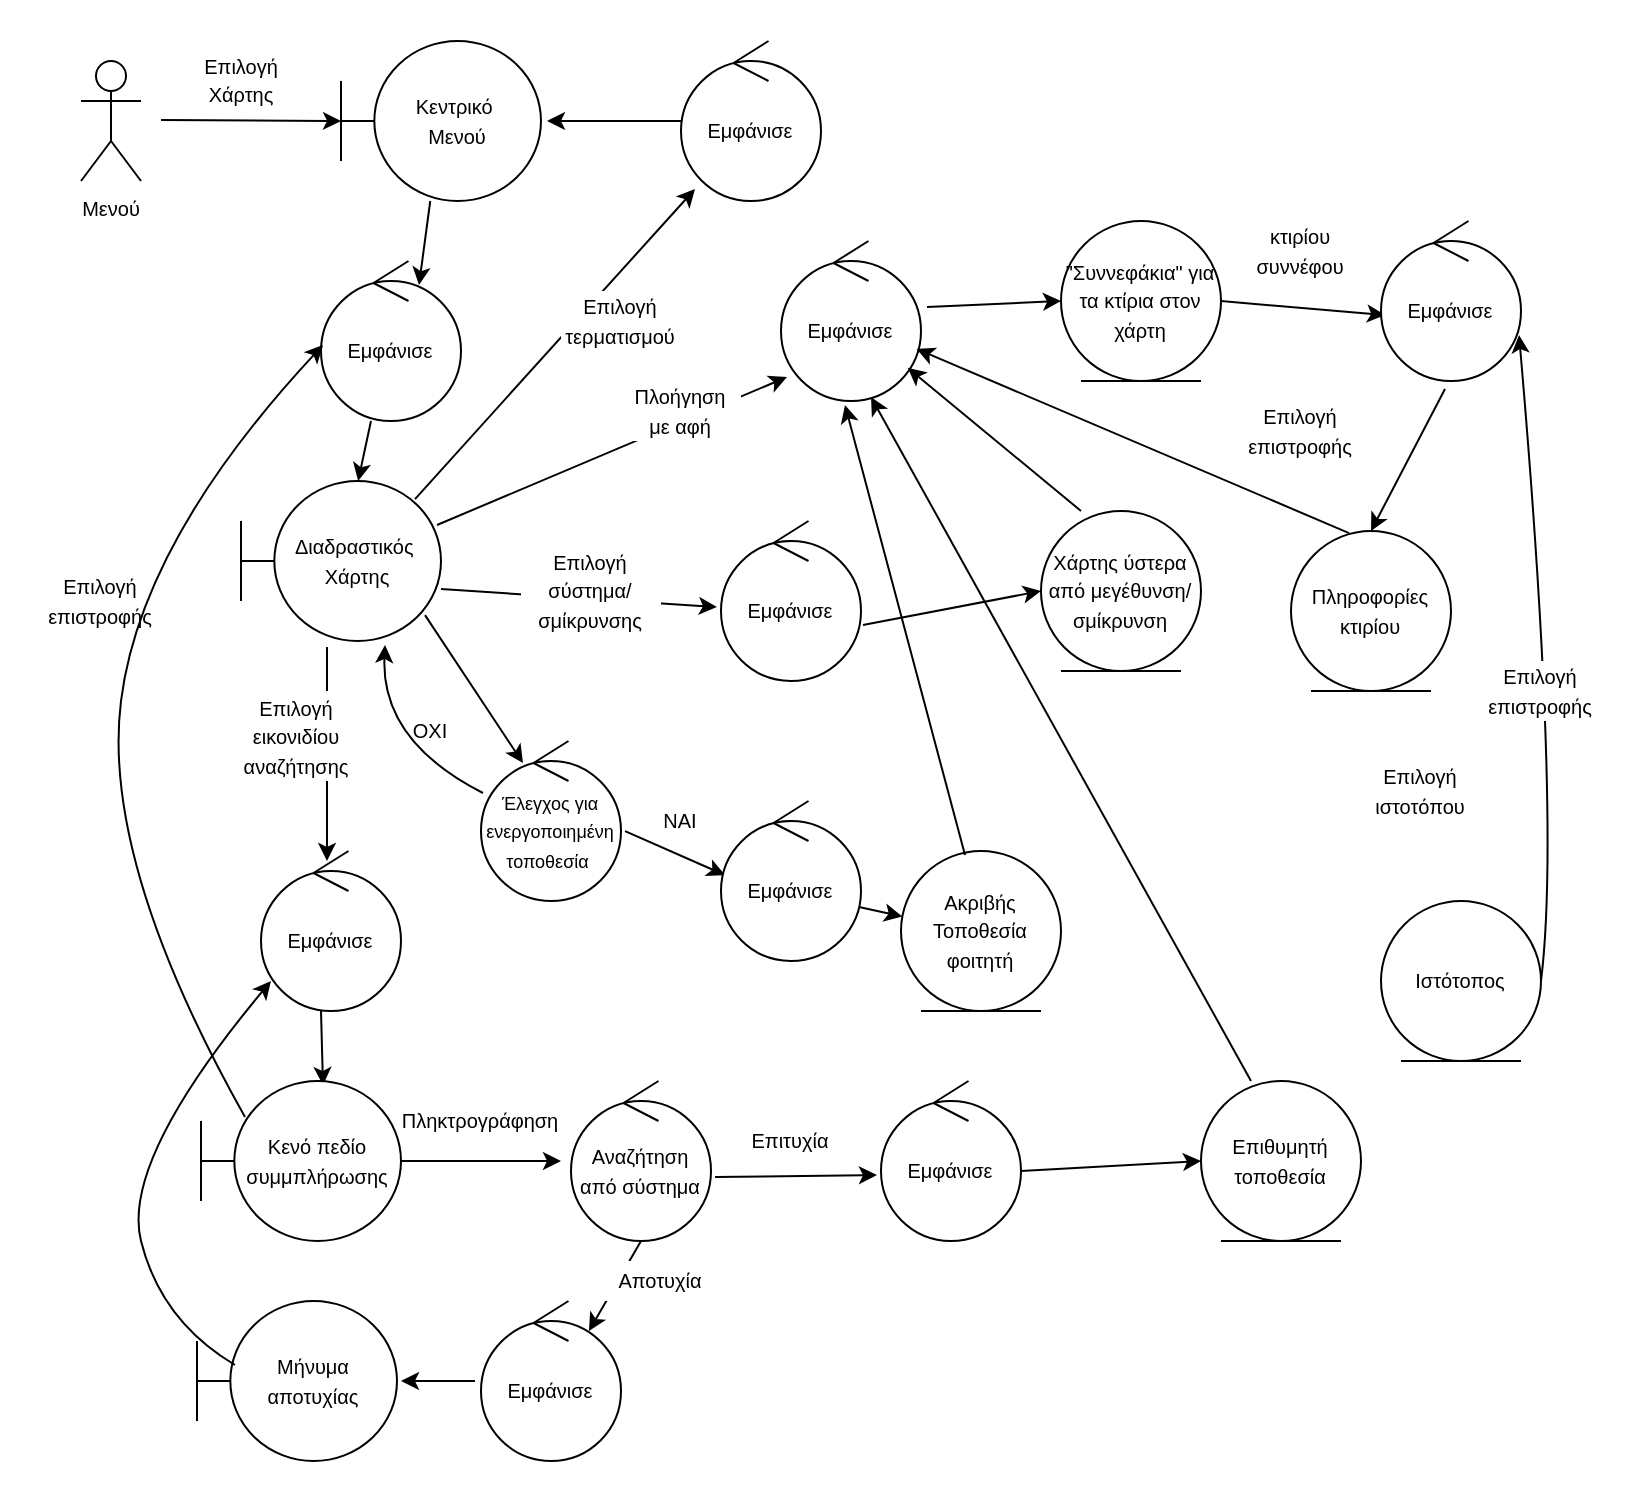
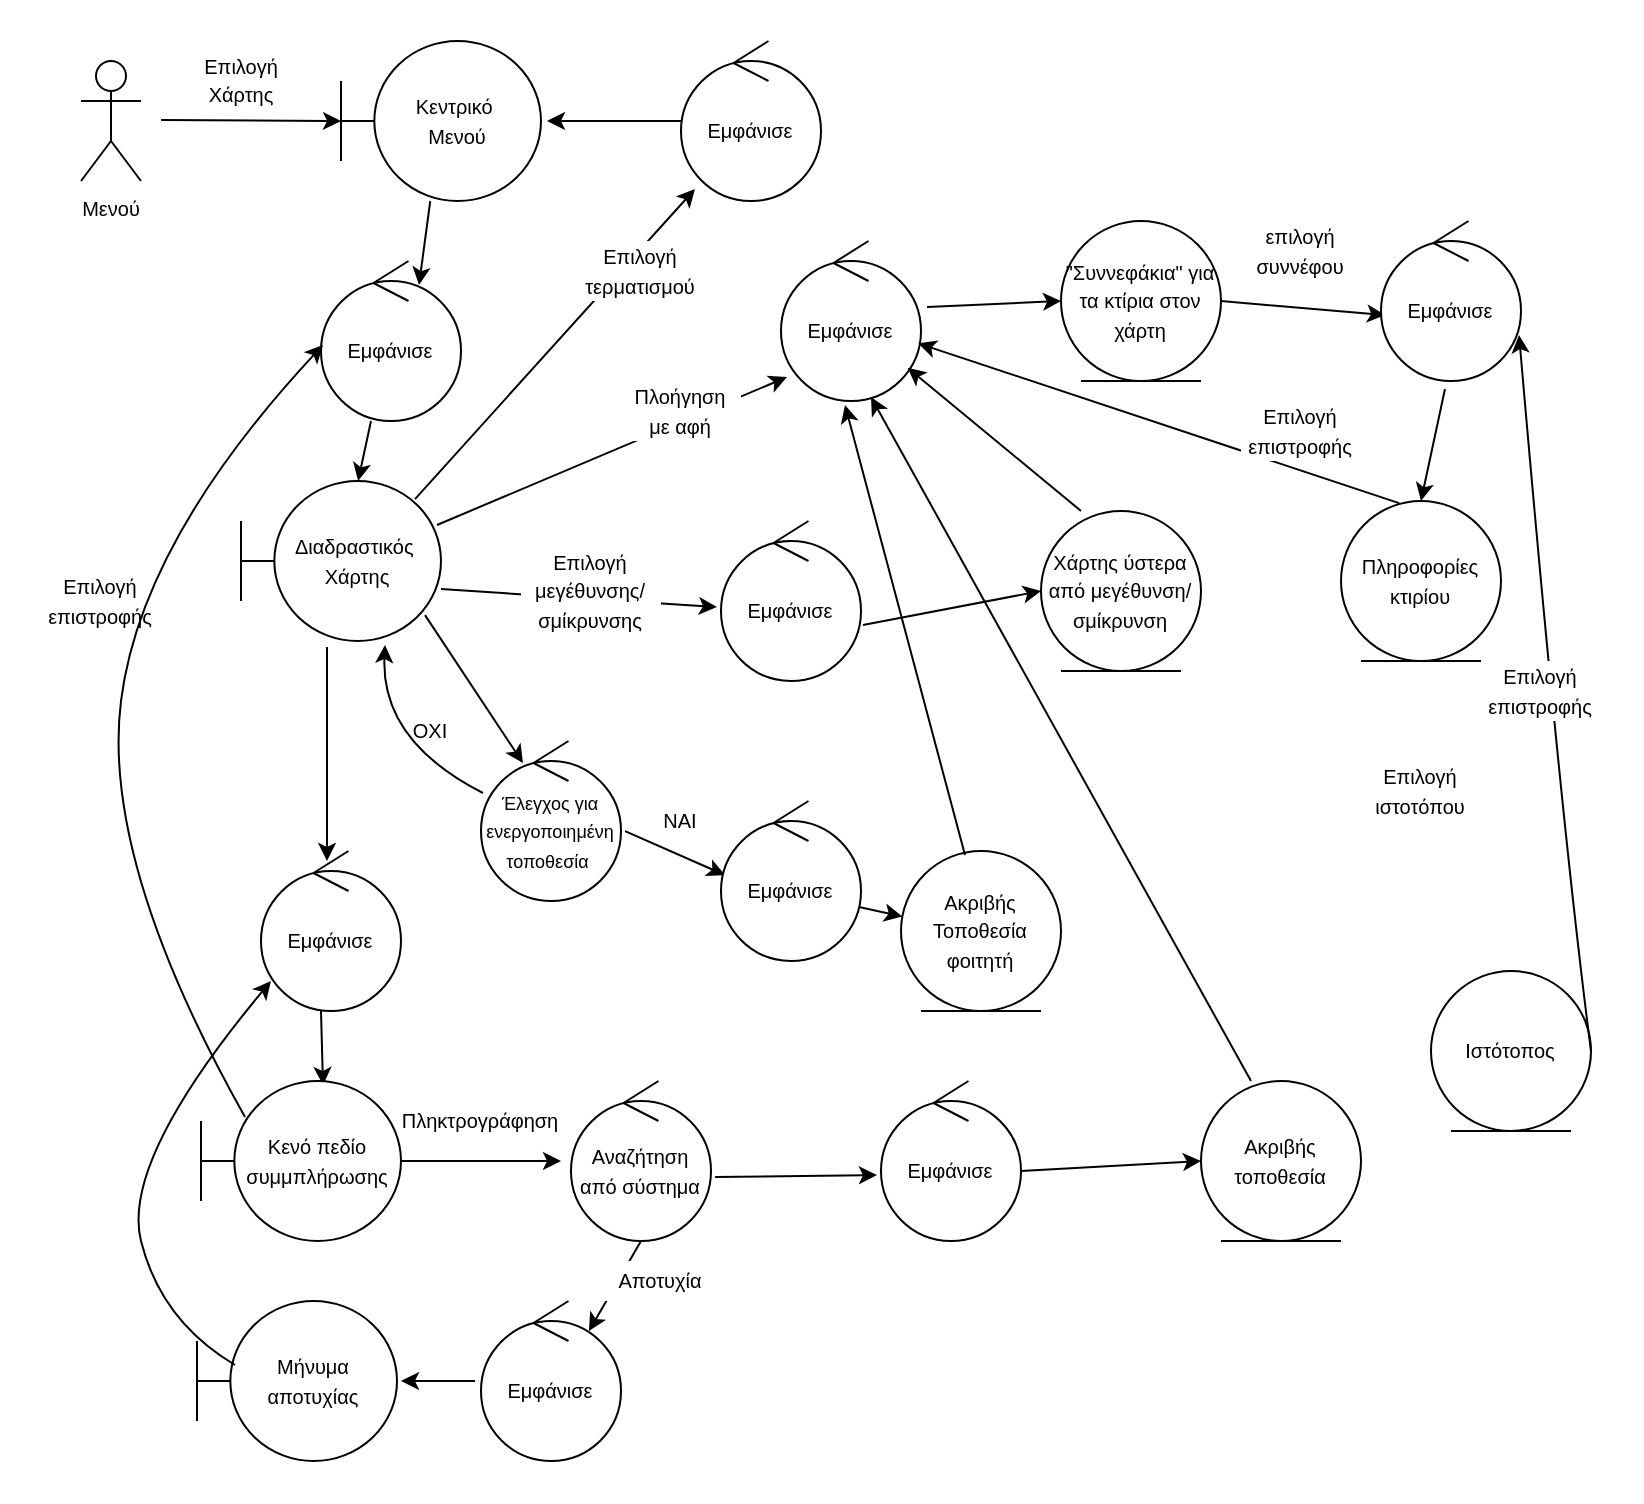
- <mxCell id="24" value="&lt;font style=&quot;font-size: 10px;&quot;&gt;κτιρίου συννέφου&lt;/font&gt;" style="text;html=1;strokeColor=none;fillColor=default;align=center;verticalAlign=middle;whiteSpace=wrap;rounded=0;" parent="1" vertex="1"><mxGeometry x="620" y="110" width="60" height="30" as="geometry" /></mxCell>
+ <mxCell id="24" value="&lt;font style=&quot;font-size: 10px;&quot;&gt;επιλογή συννέφου&lt;/font&gt;" style="text;html=1;strokeColor=none;fillColor=default;align=center;verticalAlign=middle;whiteSpace=wrap;rounded=0;" parent="1" vertex="1"><mxGeometry x="620" y="110" width="60" height="30" as="geometry" /></mxCell>
- <mxCell id="44" value="&lt;font style=&quot;font-size: 10px;&quot;&gt;Επιλογή τερματισμού&lt;/font&gt;" style="text;html=1;align=center;verticalAlign=middle;whiteSpace=wrap;rounded=0;fillColor=default;" parent="1" vertex="1"><mxGeometry x="280" y="145" width="60" height="30" as="geometry" /></mxCell>
+ <mxCell id="44" value="&lt;font style=&quot;font-size: 10px;&quot;&gt;Επιλογή τερματισμού&lt;/font&gt;" style="text;html=1;align=center;verticalAlign=middle;whiteSpace=wrap;rounded=0;fillColor=default;" parent="1" vertex="1"><mxGeometry x="290" y="120" width="60" height="30" as="geometry" /></mxCell>
- <mxCell id="39" value="&lt;font style=&quot;font-size: 10px;&quot;&gt;Επιλογή σύστημα/σμίκρυνσης&lt;/font&gt;" style="text;html=1;strokeColor=none;fillColor=default;align=center;verticalAlign=middle;whiteSpace=wrap;rounded=0;" parent="1" vertex="1"><mxGeometry x="260" y="270" width="70" height="50" as="geometry" /></mxCell>
+ <mxCell id="39" value="&lt;font style=&quot;font-size: 10px;&quot;&gt;Επιλογή μεγέθυνσης/σμίκρυνσης&lt;/font&gt;" style="text;html=1;strokeColor=none;fillColor=default;align=center;verticalAlign=middle;whiteSpace=wrap;rounded=0;" parent="1" vertex="1"><mxGeometry x="260" y="270" width="70" height="50" as="geometry" /></mxCell>
- <mxCell id="28" value="&lt;font style=&quot;font-size: 10px;&quot;&gt;Πληροφορίες κτιρίου&lt;/font&gt;" style="ellipse;shape=umlEntity;whiteSpace=wrap;html=1;" parent="1" vertex="1"><mxGeometry x="645" y="265" width="80" height="80" as="geometry" /></mxCell>
+ <mxCell id="28" value="&lt;font style=&quot;font-size: 10px;&quot;&gt;Πληροφορίες κτιρίου&lt;/font&gt;" style="ellipse;shape=umlEntity;whiteSpace=wrap;html=1;" parent="1" vertex="1"><mxGeometry x="670" y="250" width="80" height="80" as="geometry" /></mxCell>
- <mxCell id="48" value="&lt;font style=&quot;font-size: 10px;&quot;&gt;Επιλογή εικονιδίου αναζήτησης&lt;/font&gt;" style="text;html=1;strokeColor=none;fillColor=default;align=center;verticalAlign=middle;whiteSpace=wrap;rounded=0;" parent="1" vertex="1"><mxGeometry x="110" y="345" width="76" height="45" as="geometry" /></mxCell>
- <mxCell id="33" value="&lt;font style=&quot;font-size: 10px;&quot;&gt;Ιστότοπος&lt;/font&gt;" style="ellipse;shape=umlEntity;whiteSpace=wrap;html=1;" parent="1" vertex="1"><mxGeometry x="690" y="450" width="80" height="80" as="geometry" /></mxCell>
+ <mxCell id="33" value="&lt;font style=&quot;font-size: 10px;&quot;&gt;Ιστότοπος&lt;/font&gt;" style="ellipse;shape=umlEntity;whiteSpace=wrap;html=1;" parent="1" vertex="1"><mxGeometry x="715" y="485" width="80" height="80" as="geometry" /></mxCell>
- <mxCell id="59" value="&lt;font style=&quot;font-size: 10px;&quot;&gt;Επιτυχία&lt;/font&gt;" style="text;html=1;strokeColor=none;fillColor=default;align=center;verticalAlign=middle;whiteSpace=wrap;rounded=0;" parent="1" vertex="1"><mxGeometry x="365" y="560" width="60" height="20" as="geometry" /></mxCell>
- <mxCell id="54" value="&lt;font style=&quot;font-size: 10px;&quot;&gt;Επιθυμητή τοποθεσία&lt;/font&gt;" style="ellipse;shape=umlEntity;whiteSpace=wrap;html=1;" parent="1" vertex="1"><mxGeometry x="600" y="540" width="80" height="80" as="geometry" /></mxCell>
+ <mxCell id="54" value="&lt;font style=&quot;font-size: 10px;&quot;&gt;Ακριβής τοποθεσία&lt;/font&gt;" style="ellipse;shape=umlEntity;whiteSpace=wrap;html=1;" parent="1" vertex="1"><mxGeometry x="600" y="540" width="80" height="80" as="geometry" /></mxCell>
